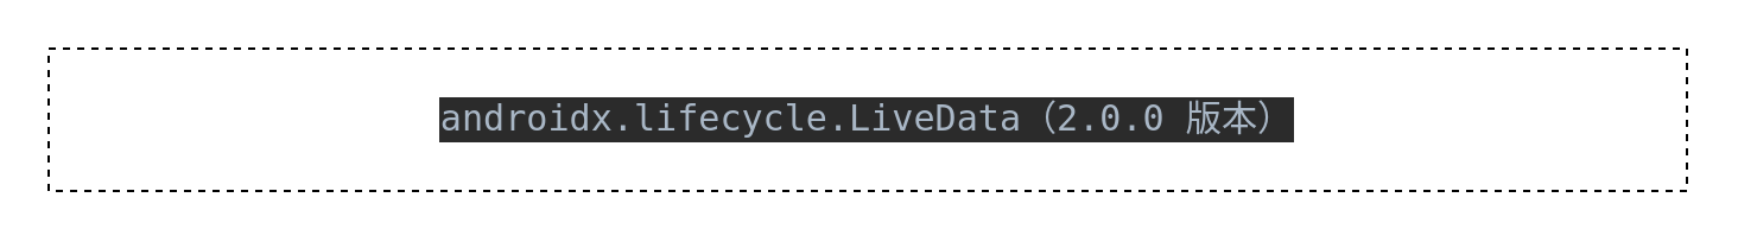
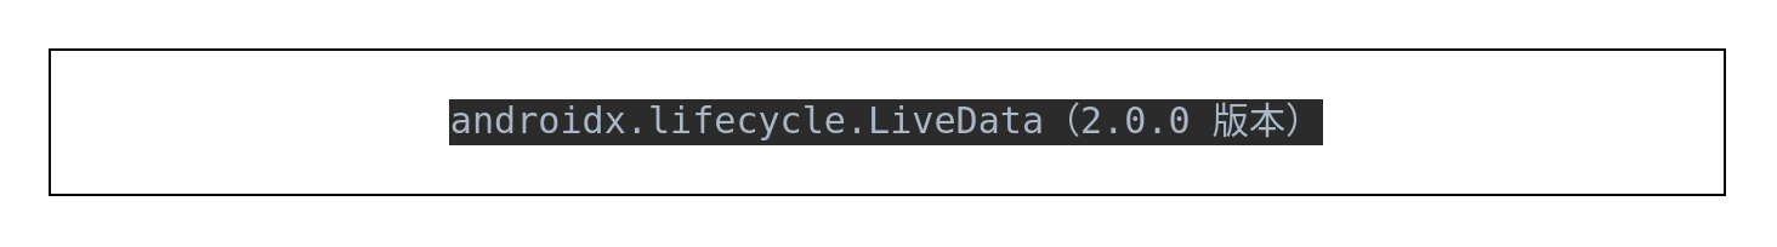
- <mxCell id="2" value="&lt;pre style=&quot;background-color: #2b2b2b ; color: #a9b7c6 ; font-family: &amp;#34;droid sans mono&amp;#34; , monospace ; font-size: 11.3pt&quot;&gt;androidx.lifecycle.LiveData（2.0.0 版本）&lt;/pre&gt;" style="rounded=0;whiteSpace=wrap;html=1;dashed=1;" vertex="1" parent="1"><mxGeometry x="20" y="20" width="690" height="60" as="geometry" /></mxCell>
+ <mxCell id="2" value="&lt;pre style=&quot;background-color: #2b2b2b ; color: #a9b7c6 ; font-family: &amp;#34;droid sans mono&amp;#34; , monospace ; font-size: 11.3pt&quot;&gt;androidx.lifecycle.LiveData（2.0.0 版本）&lt;/pre&gt;" style="rounded=0;whiteSpace=wrap;html=1;" vertex="1" parent="1"><mxGeometry x="20" y="20" width="690" height="60" as="geometry" /></mxCell>
